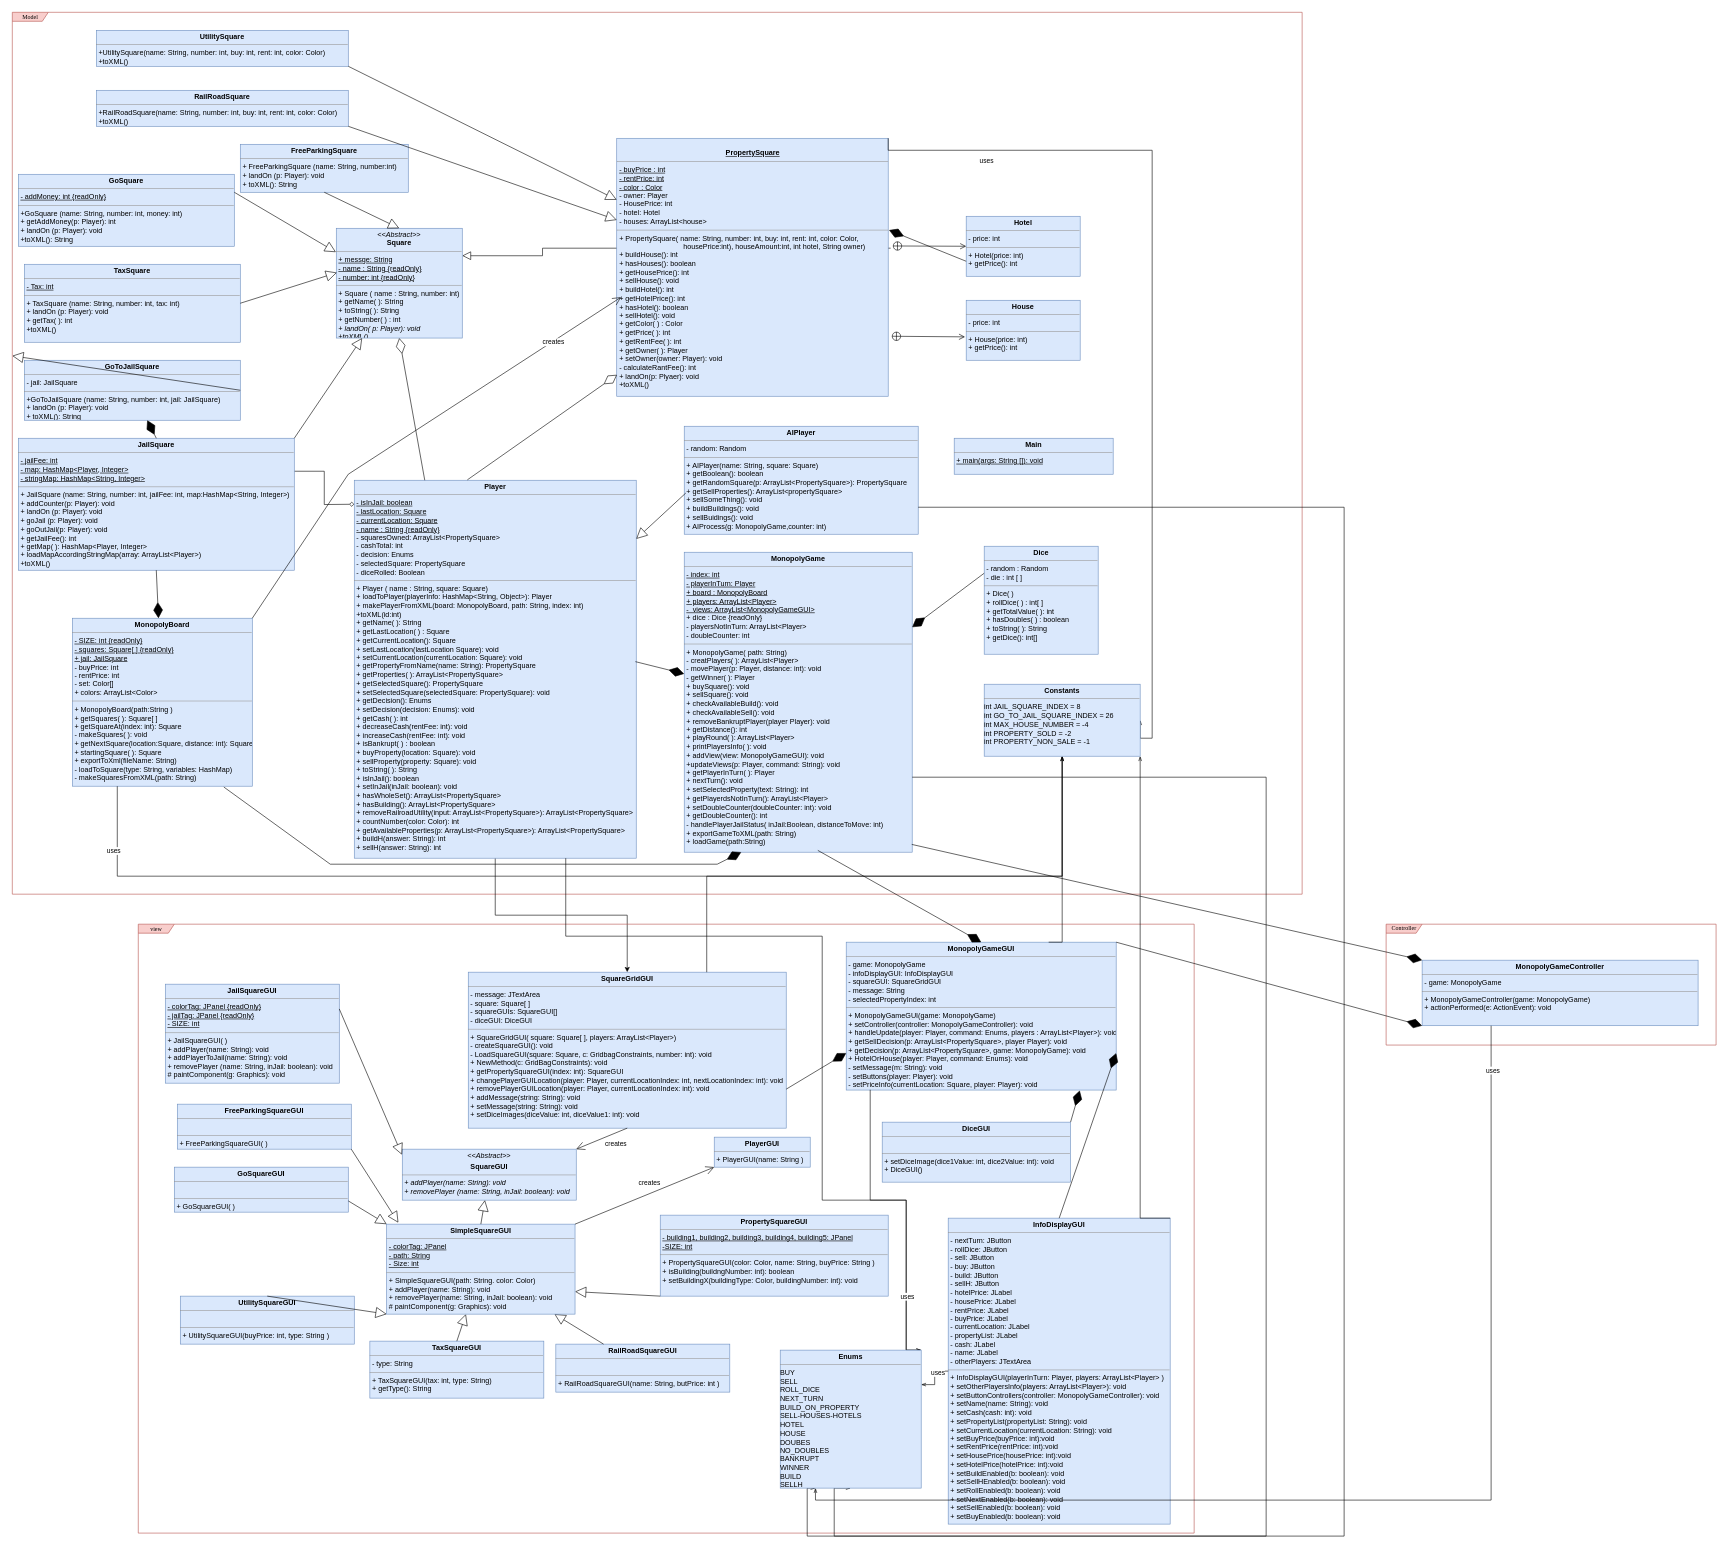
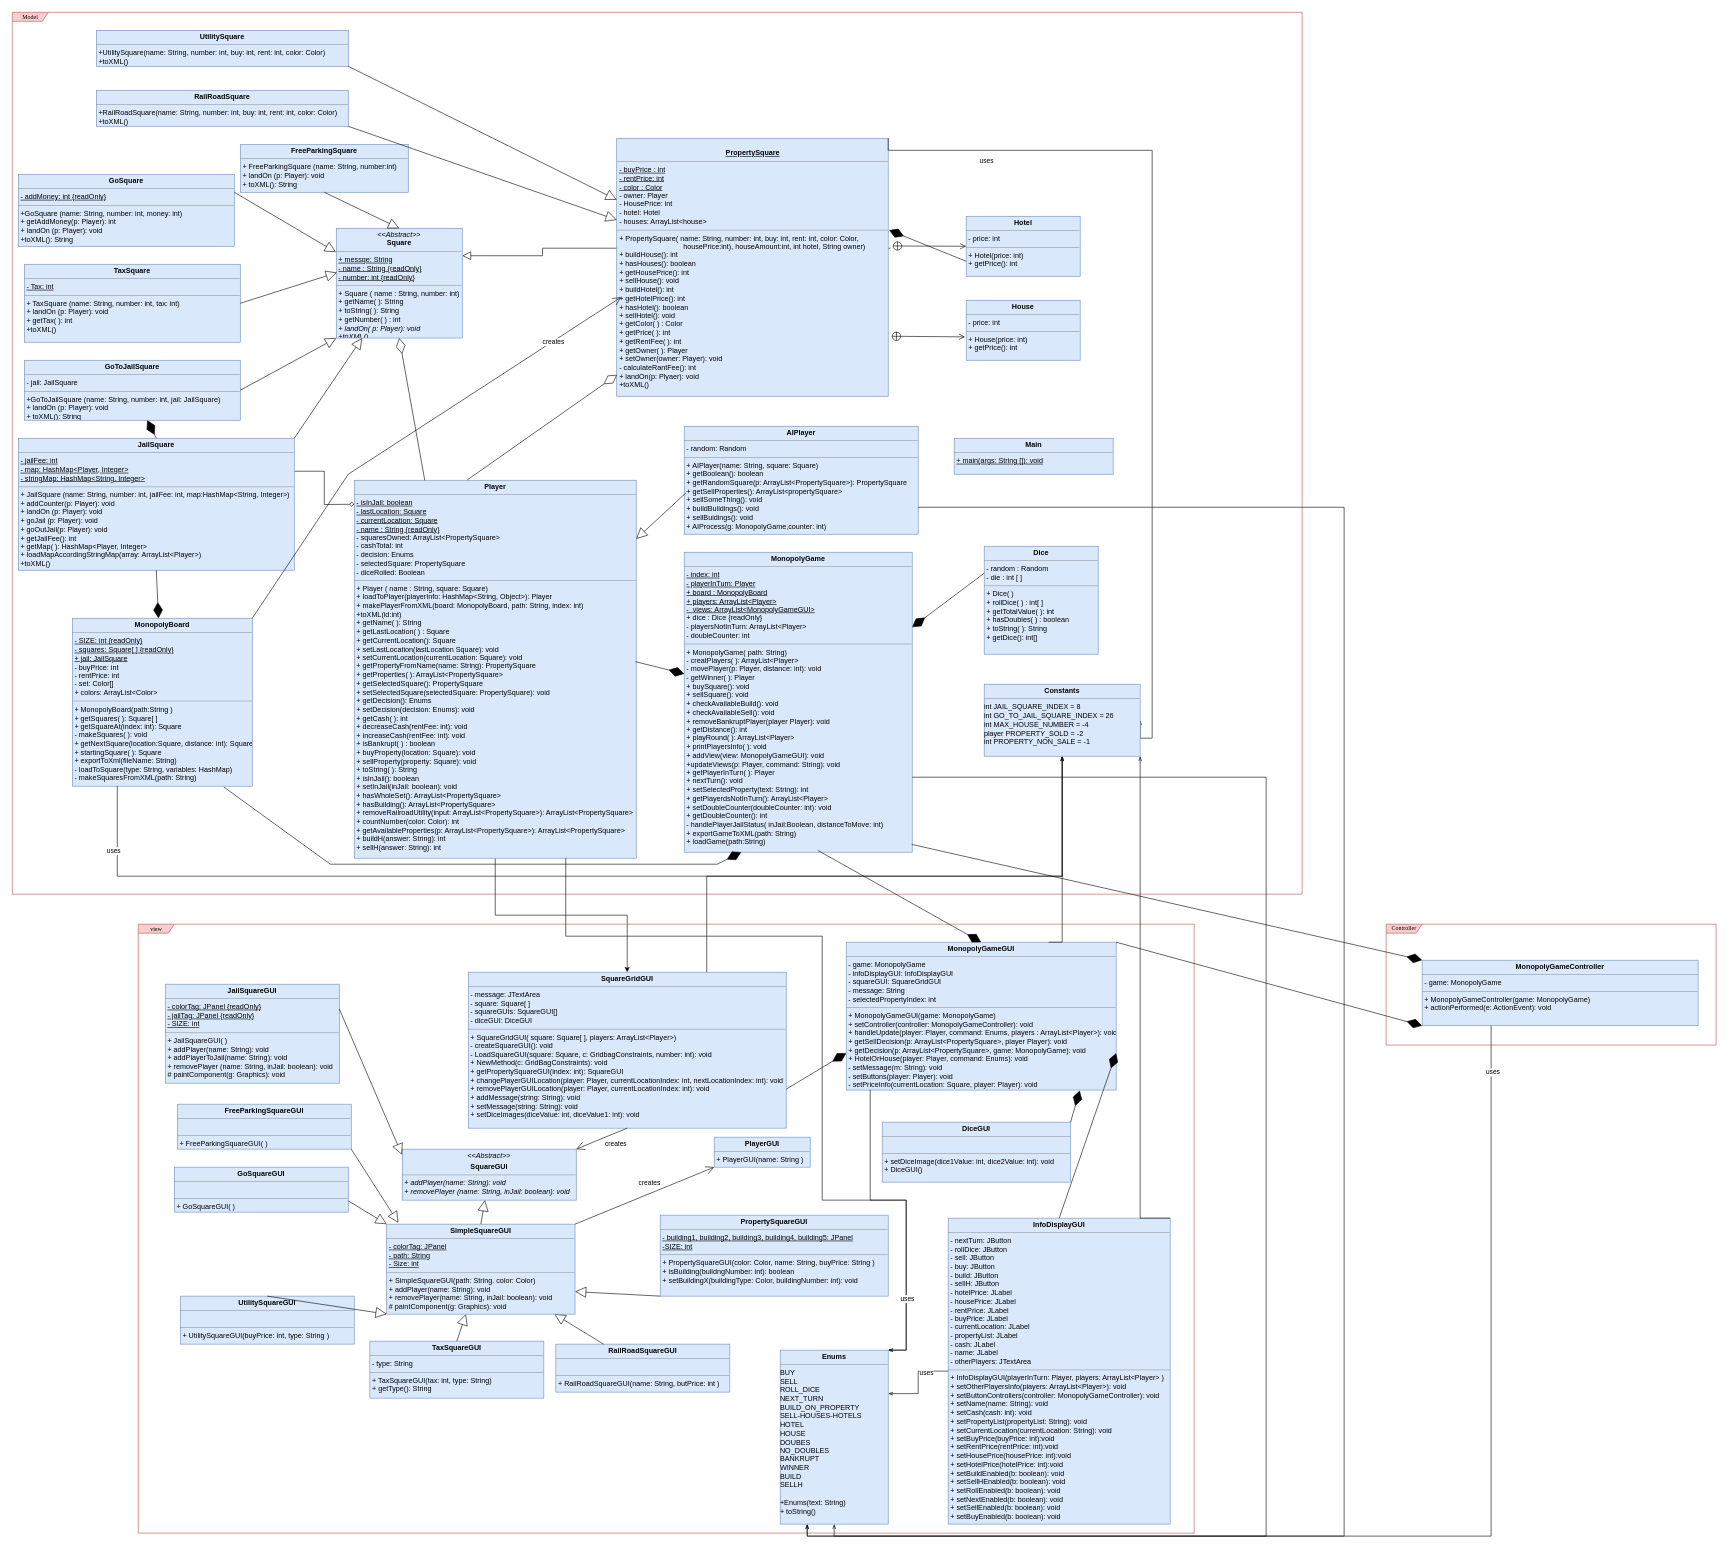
- <mxCell id="24" value="" style="endArrow=block;endSize=16;endFill=0;html=1;rounded=0;exitX=1;exitY=0.5;exitDx=0;exitDy=0;" parent="1" source="15" target="2" edge="1"><mxGeometry x="1" y="-301" width="160" relative="1" as="geometry"><mxPoint x="530" y="940" as="sourcePoint" /><mxPoint x="690" y="940" as="targetPoint" /><mxPoint x="280" y="-191" as="offset" /></mxGeometry></mxCell>
+ <mxCell id="24" value="" style="endArrow=block;endSize=16;endFill=0;html=1;rounded=0;exitX=1;exitY=0.5;exitDx=0;exitDy=0;entryX=0;entryY=1;entryDx=0;entryDy=0;" parent="1" source="15" target="6" edge="1"><mxGeometry x="1" y="-301" width="160" relative="1" as="geometry"><mxPoint x="530" y="940" as="sourcePoint" /><mxPoint x="690" y="940" as="targetPoint" /><mxPoint x="280" y="-191" as="offset" /></mxGeometry></mxCell>
- <mxCell id="85" value="&lt;p style=&quot;margin: 0px ; margin-top: 4px ; text-align: center&quot;&gt;&lt;b&gt;Constants&lt;/b&gt;&lt;/p&gt;&lt;hr size=&quot;1&quot;&gt;int JAIL_SQUARE_INDEX = 8&lt;br&gt;&lt;span&gt;int GO_TO_JAIL_SQUARE_INDEX = 26&lt;br&gt;&lt;/span&gt;&lt;span&gt;int MAX_HOUSE_NUMBER = -4&lt;br&gt;&lt;/span&gt;&lt;span&gt;int PROPERTY_SOLD = -2&lt;br&gt;&lt;/span&gt;&lt;span&gt;int PROPERTY_NON_SALE = -1&lt;/span&gt;&lt;span&gt;&lt;br&gt;&lt;/span&gt;" style="verticalAlign=top;align=left;overflow=fill;fontSize=12;fontFamily=Helvetica;html=1;rounded=0;shadow=0;comic=0;labelBackgroundColor=none;strokeWidth=1;fillColor=#dae8fc;strokeColor=#6c8ebf;" parent="1" vertex="1"><mxGeometry x="1640" y="1140" width="260" height="120" as="geometry" /></mxCell>
+ <mxCell id="85" value="&lt;p style=&quot;margin: 0px ; margin-top: 4px ; text-align: center&quot;&gt;&lt;b&gt;Constants&lt;/b&gt;&lt;/p&gt;&lt;hr size=&quot;1&quot;&gt;int JAIL_SQUARE_INDEX = 8&lt;br&gt;&lt;span&gt;int GO_TO_JAIL_SQUARE_INDEX = 26&lt;br&gt;&lt;/span&gt;&lt;span&gt;int MAX_HOUSE_NUMBER = -4&lt;br&gt;&lt;/span&gt;&lt;span&gt;player PROPERTY_SOLD = -2&lt;br&gt;&lt;/span&gt;&lt;span&gt;int PROPERTY_NON_SALE = -1&lt;/span&gt;&lt;span&gt;&lt;br&gt;&lt;/span&gt;" style="verticalAlign=top;align=left;overflow=fill;fontSize=12;fontFamily=Helvetica;html=1;rounded=0;shadow=0;comic=0;labelBackgroundColor=none;strokeWidth=1;fillColor=#dae8fc;strokeColor=#6c8ebf;" parent="1" vertex="1"><mxGeometry x="1640" y="1140" width="260" height="120" as="geometry" /></mxCell>
- <mxCell id="95" value="&lt;p style=&quot;text-align: center ; margin: 4px 0px 0px&quot;&gt;&lt;b&gt;Enums&lt;/b&gt;&lt;/p&gt;&lt;hr size=&quot;1&quot;&gt;&lt;span&gt;&lt;div&gt;&lt;span&gt;BUY&lt;/span&gt;&lt;/div&gt;&lt;div&gt;&lt;span&gt;SELL&lt;/span&gt;&lt;/div&gt;&lt;div&gt;&lt;span&gt;ROLL_DICE&lt;/span&gt;&lt;/div&gt;&lt;div&gt;&lt;span&gt;NEXT_TURN&lt;/span&gt;&lt;/div&gt;&lt;div&gt;&lt;span&gt;BUILD_ON_PROPERTY&lt;/span&gt;&lt;/div&gt;&lt;div&gt;&lt;span&gt;SELL-HOUSES-HOTELS&lt;/span&gt;&lt;/div&gt;&lt;div&gt;&lt;span&gt;HOTEL&lt;/span&gt;&lt;/div&gt;&lt;div&gt;&lt;span&gt;HOUSE&lt;/span&gt;&lt;/div&gt;&lt;div&gt;&lt;span&gt;DOUBES&lt;/span&gt;&lt;/div&gt;&lt;div&gt;&lt;span&gt;NO_DOUBLES&lt;/span&gt;&lt;/div&gt;&lt;div&gt;&lt;span&gt;BANKRUPT&lt;/span&gt;&lt;/div&gt;&lt;div&gt;&lt;span&gt;WINNER&lt;/span&gt;&lt;/div&gt;&lt;div&gt;&lt;span&gt;BUILD&lt;/span&gt;&lt;/div&gt;&lt;div&gt;&lt;span&gt;SELLH&lt;/span&gt;&lt;/div&gt;&lt;div&gt;&lt;br&gt;&lt;/div&gt;&lt;div&gt;&lt;span&gt;+Enums(text: String)&lt;/span&gt;&lt;/div&gt;&lt;div&gt;&lt;span&gt;+ toString()&lt;/span&gt;&lt;/div&gt;&lt;div style=&quot;text-align: justify&quot;&gt;&lt;br&gt;&lt;/div&gt;&lt;/span&gt;" style="verticalAlign=top;align=left;overflow=fill;fontSize=12;fontFamily=Helvetica;html=1;rounded=0;shadow=0;comic=0;labelBackgroundColor=none;strokeWidth=1;fillColor=#dae8fc;strokeColor=#6c8ebf;" vertex="1" parent="1"><mxGeometry x="1300" y="2250" width="235" height="230" as="geometry" /></mxCell>
+ <mxCell id="95" value="&lt;p style=&quot;text-align: center ; margin: 4px 0px 0px&quot;&gt;&lt;b&gt;Enums&lt;/b&gt;&lt;/p&gt;&lt;hr size=&quot;1&quot;&gt;&lt;span&gt;&lt;div&gt;&lt;span&gt;BUY&lt;/span&gt;&lt;/div&gt;&lt;div&gt;&lt;span&gt;SELL&lt;/span&gt;&lt;/div&gt;&lt;div&gt;&lt;span&gt;ROLL_DICE&lt;/span&gt;&lt;/div&gt;&lt;div&gt;&lt;span&gt;NEXT_TURN&lt;/span&gt;&lt;/div&gt;&lt;div&gt;&lt;span&gt;BUILD_ON_PROPERTY&lt;/span&gt;&lt;/div&gt;&lt;div&gt;&lt;span&gt;SELL-HOUSES-HOTELS&lt;/span&gt;&lt;/div&gt;&lt;div&gt;&lt;span&gt;HOTEL&lt;/span&gt;&lt;/div&gt;&lt;div&gt;&lt;span&gt;HOUSE&lt;/span&gt;&lt;/div&gt;&lt;div&gt;&lt;span&gt;DOUBES&lt;/span&gt;&lt;/div&gt;&lt;div&gt;&lt;span&gt;NO_DOUBLES&lt;/span&gt;&lt;/div&gt;&lt;div&gt;&lt;span&gt;BANKRUPT&lt;/span&gt;&lt;/div&gt;&lt;div&gt;&lt;span&gt;WINNER&lt;/span&gt;&lt;/div&gt;&lt;div&gt;&lt;span&gt;BUILD&lt;/span&gt;&lt;/div&gt;&lt;div&gt;&lt;span&gt;SELLH&lt;/span&gt;&lt;/div&gt;&lt;div&gt;&lt;br&gt;&lt;/div&gt;&lt;div&gt;&lt;span&gt;+Enums(text: String)&lt;/span&gt;&lt;/div&gt;&lt;div&gt;&lt;span&gt;+ toString()&lt;/span&gt;&lt;/div&gt;&lt;div style=&quot;text-align: justify&quot;&gt;&lt;br&gt;&lt;/div&gt;&lt;/span&gt;" style="verticalAlign=top;align=left;overflow=fill;fontSize=12;fontFamily=Helvetica;html=1;rounded=0;shadow=0;comic=0;labelBackgroundColor=none;strokeWidth=1;fillColor=#dae8fc;strokeColor=#6c8ebf;" vertex="1" parent="1"><mxGeometry x="1300" y="2250" width="180" height="290" as="geometry" /></mxCell>
